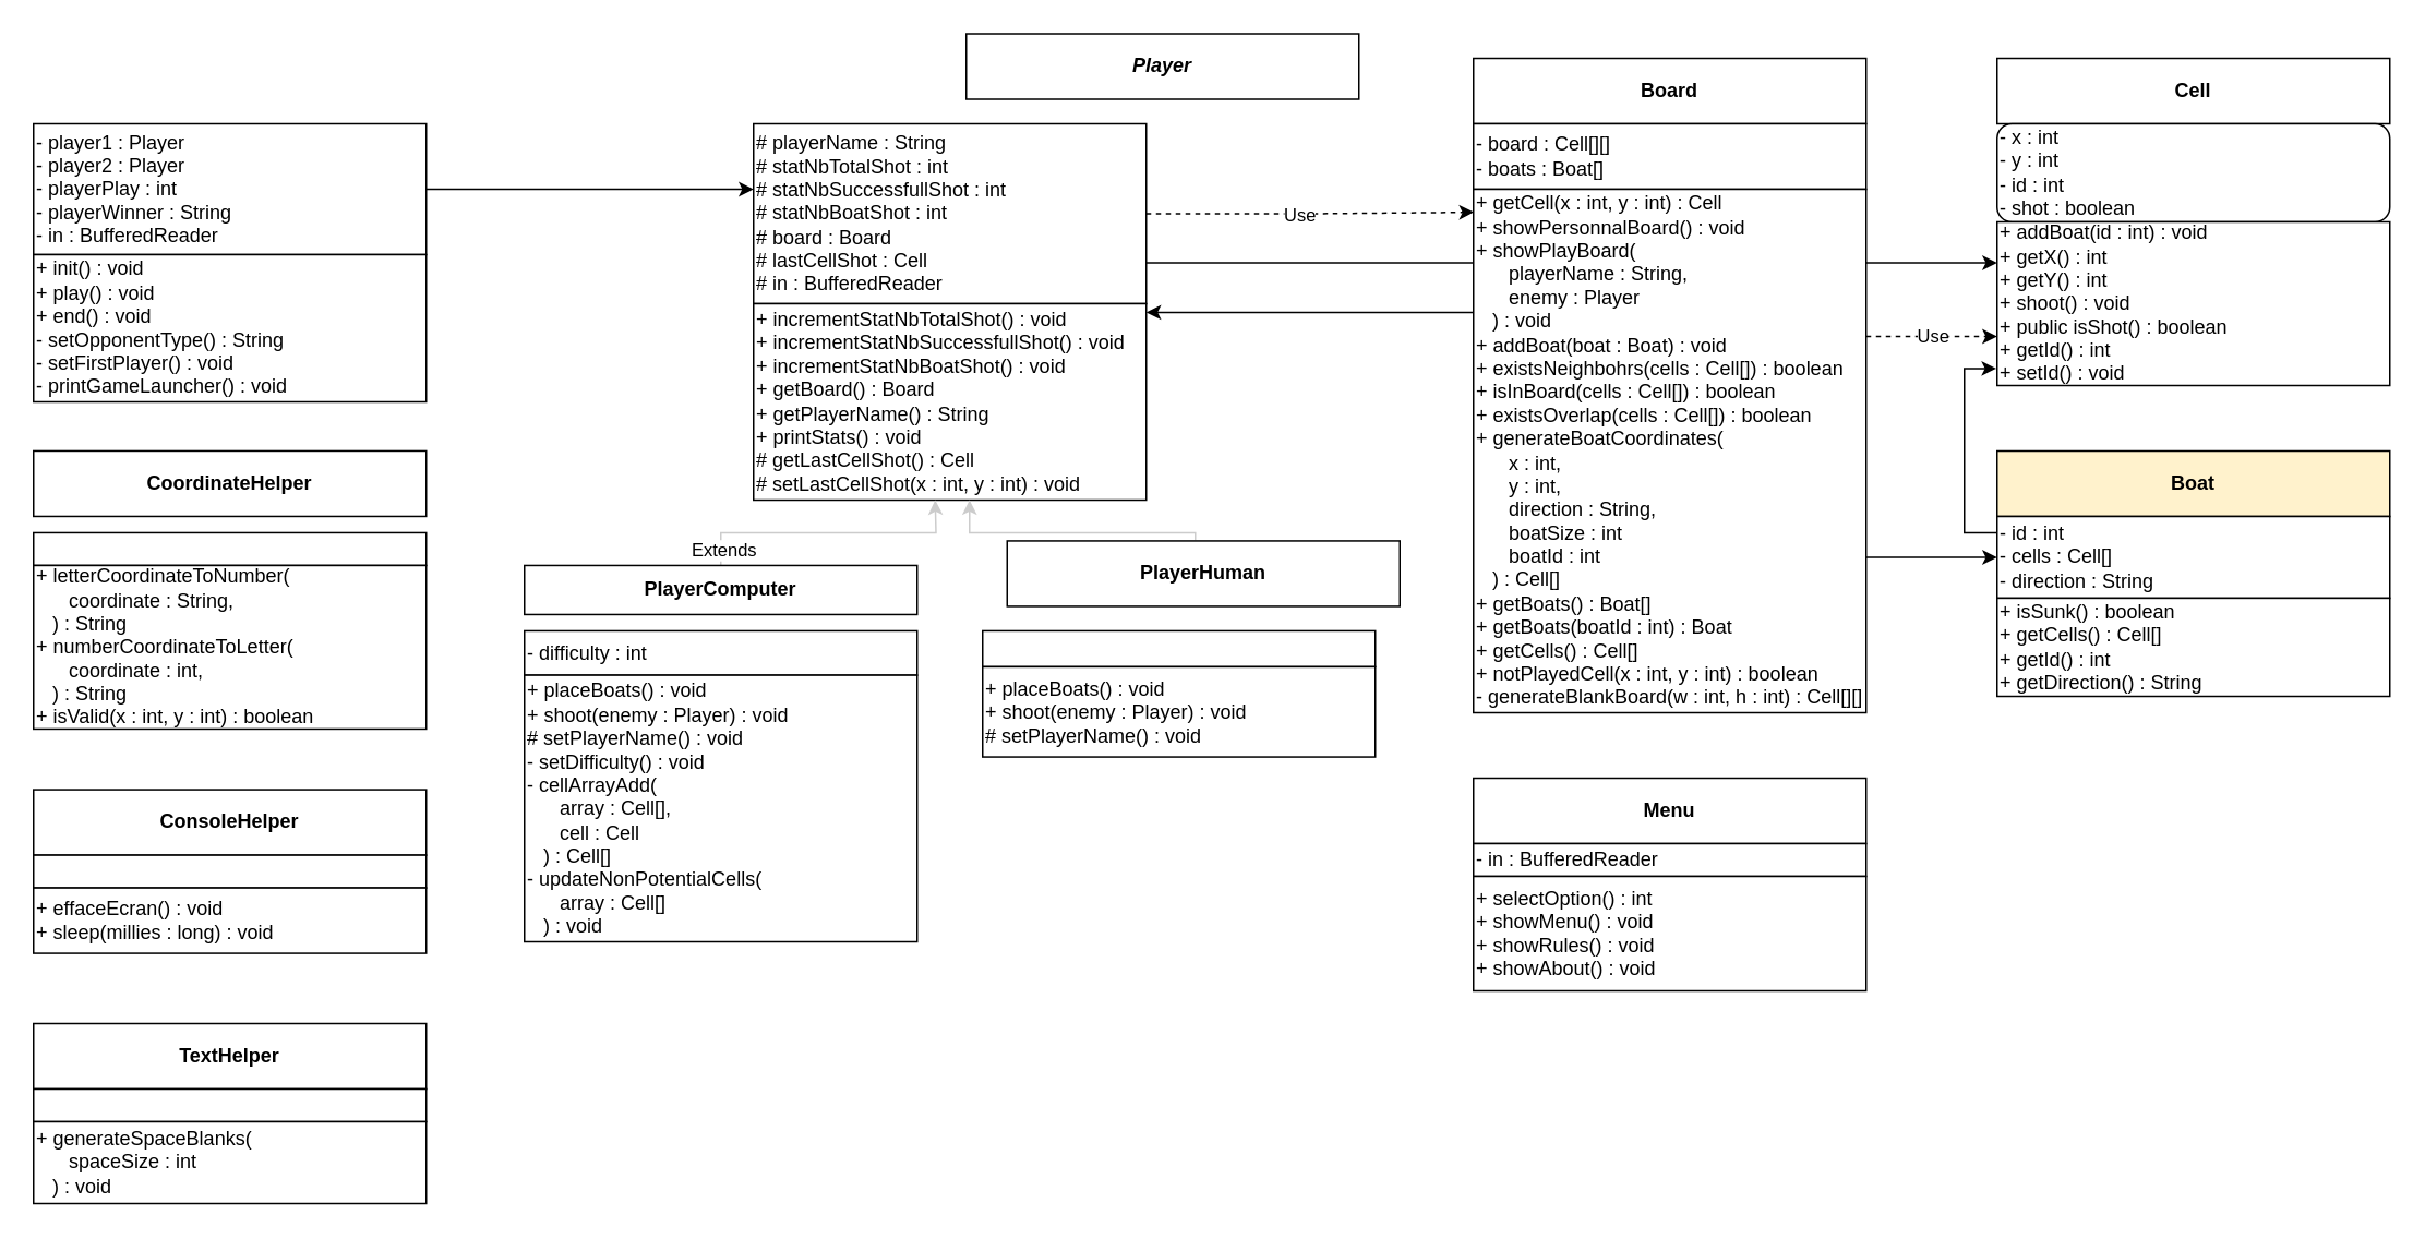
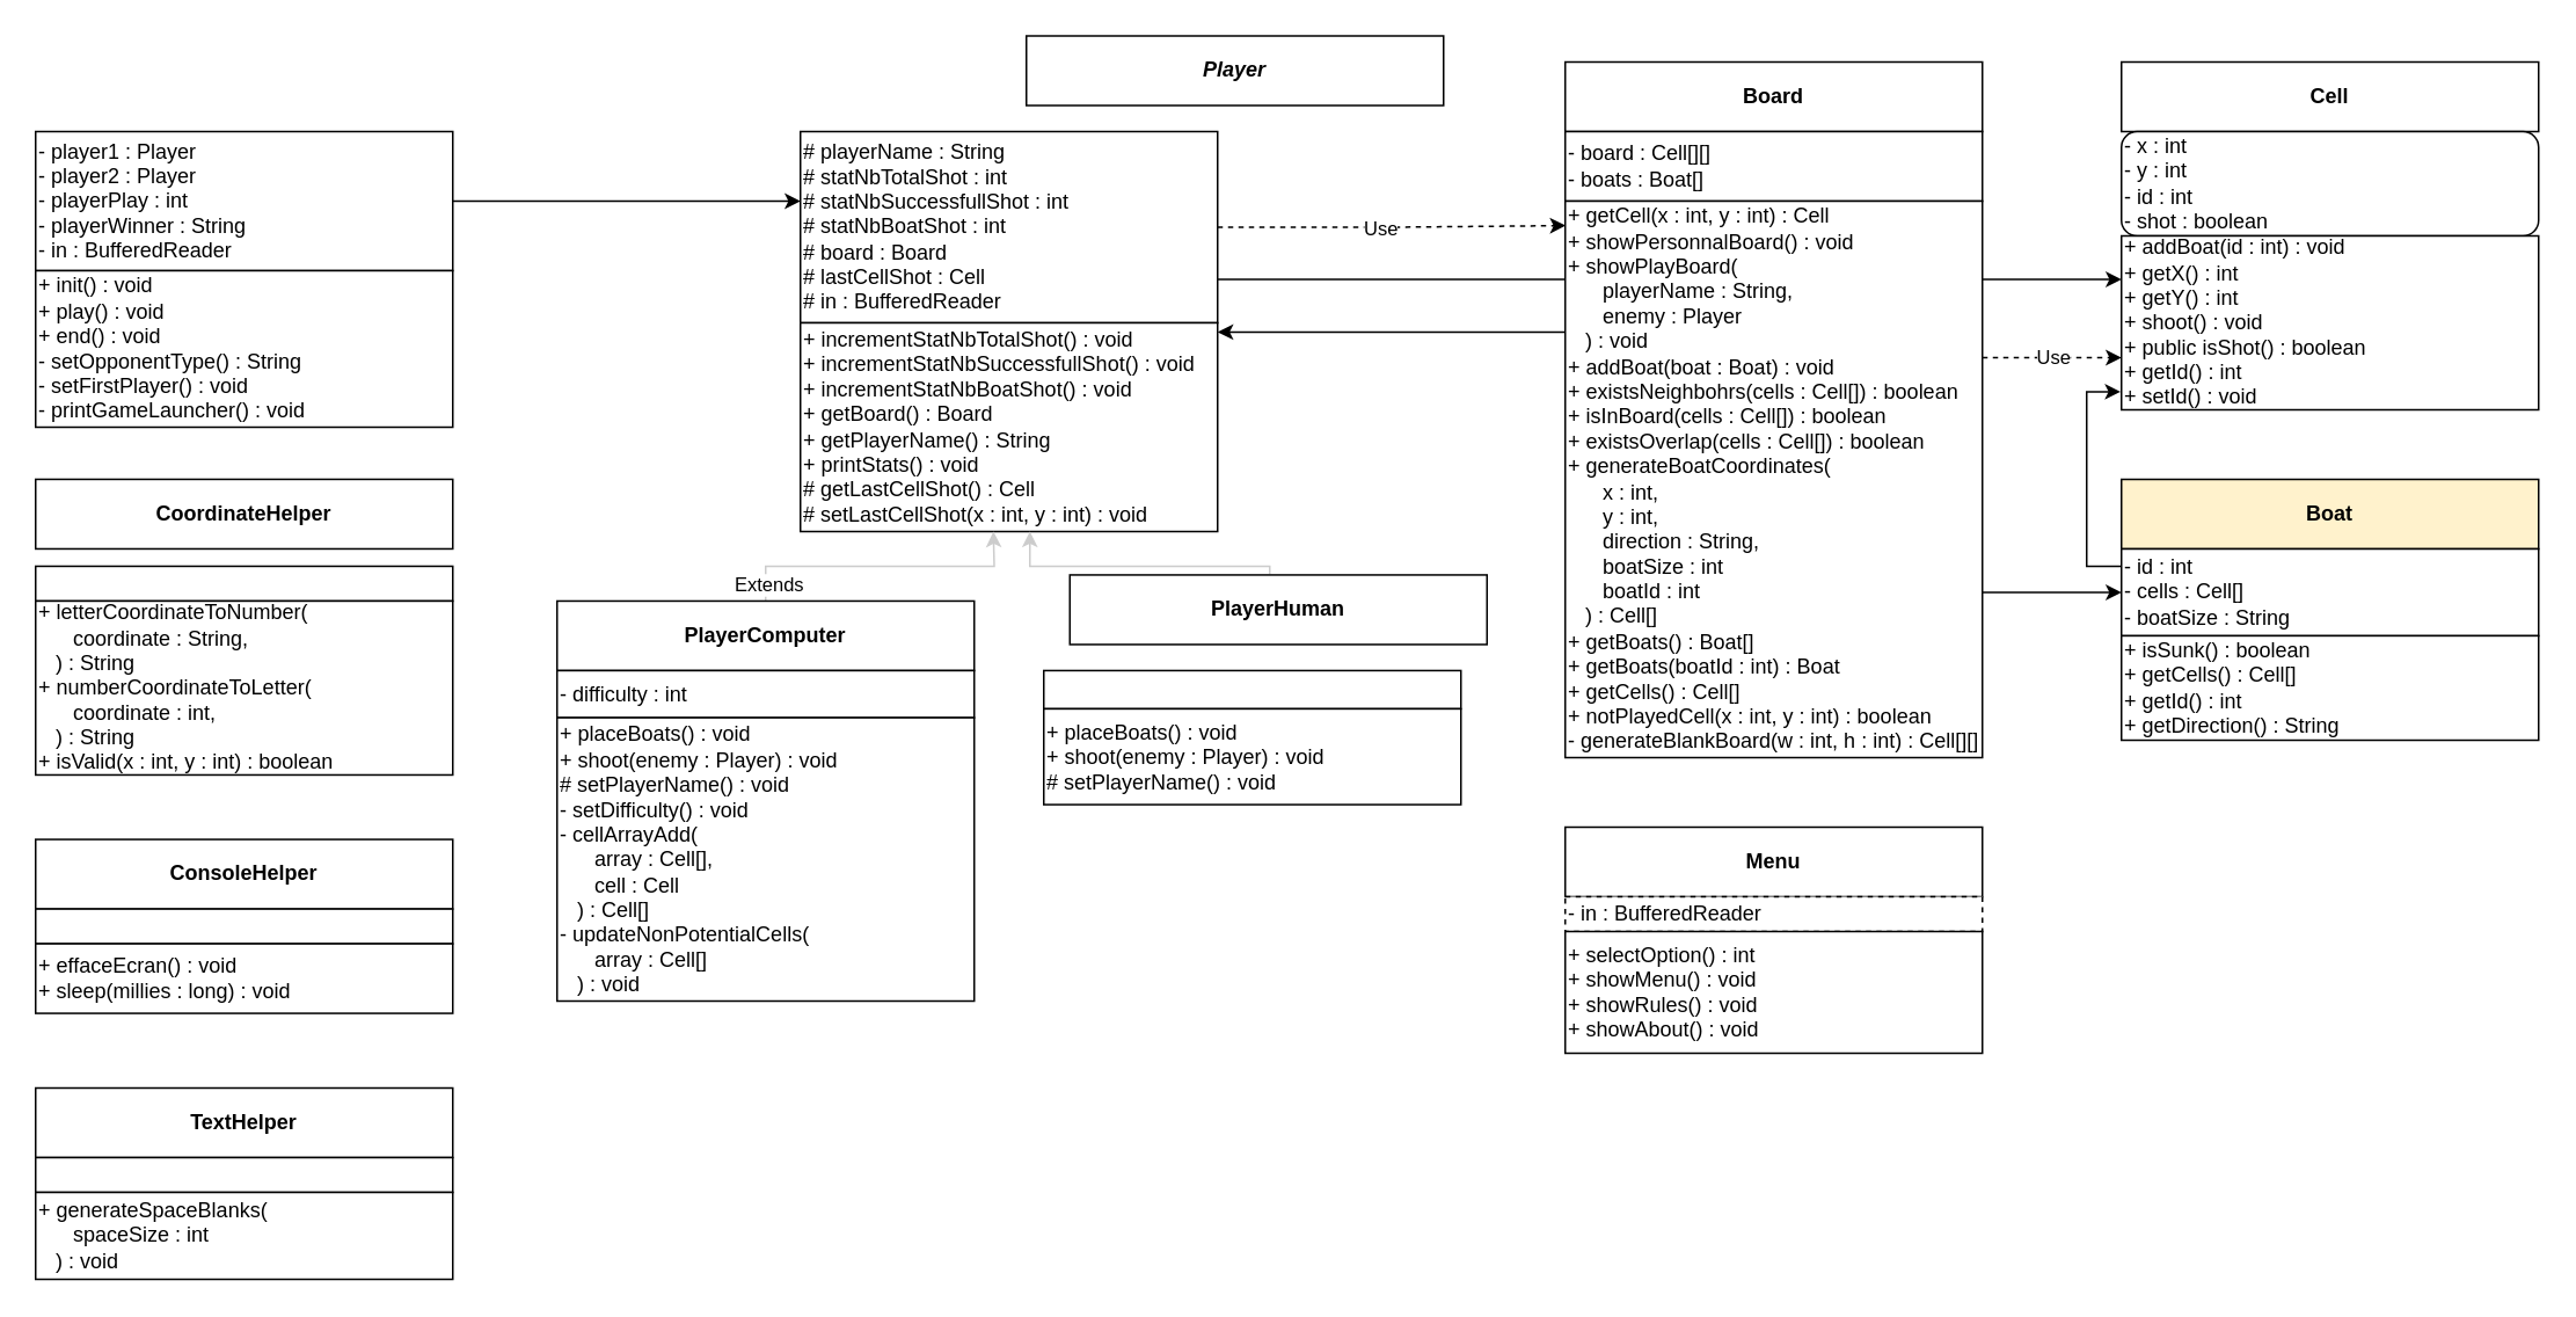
- <mxCell id="39" value="- id : int&lt;br&gt;- cells : Cell[]&lt;br&gt;- direction : String" style="rounded=0;whiteSpace=wrap;html=1;align=left;" parent="1" vertex="1"><mxGeometry x="1220" y="315" width="240" height="50" as="geometry" /></mxCell>
+ <mxCell id="39" value="- id : int&lt;br&gt;- cells : Cell[]&lt;br&gt;- boatSize : String" style="rounded=0;whiteSpace=wrap;html=1;align=left;" parent="1" vertex="1"><mxGeometry x="1220" y="315" width="240" height="50" as="geometry" /></mxCell>
- <mxCell id="13" value="&lt;b&gt;PlayerComputer&lt;/b&gt;" style="rounded=0;whiteSpace=wrap;html=1;" parent="1" vertex="1"><mxGeometry x="320" y="344.97" width="240" height="30" as="geometry" /></mxCell>
+ <mxCell id="13" value="&lt;b&gt;PlayerComputer&lt;/b&gt;" style="rounded=0;whiteSpace=wrap;html=1;" parent="1" vertex="1"><mxGeometry x="320" y="344.97" width="240" height="40" as="geometry" /></mxCell>
- <mxCell id="42" value="- in : BufferedReader" style="rounded=0;whiteSpace=wrap;html=1;align=left;" vertex="1" parent="1"><mxGeometry x="900" y="515" width="240" height="20" as="geometry" /></mxCell>
+ <mxCell id="42" value="- in : BufferedReader" style="rounded=0;whiteSpace=wrap;html=1;align=left;dashed=1;" vertex="1" parent="1"><mxGeometry x="900" y="515" width="240" height="20" as="geometry" /></mxCell>
